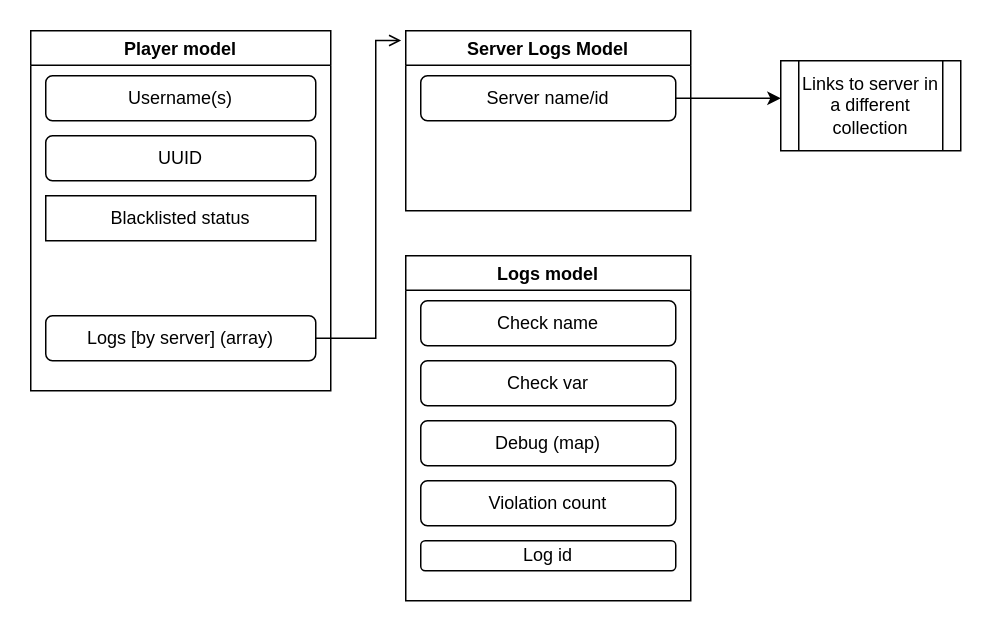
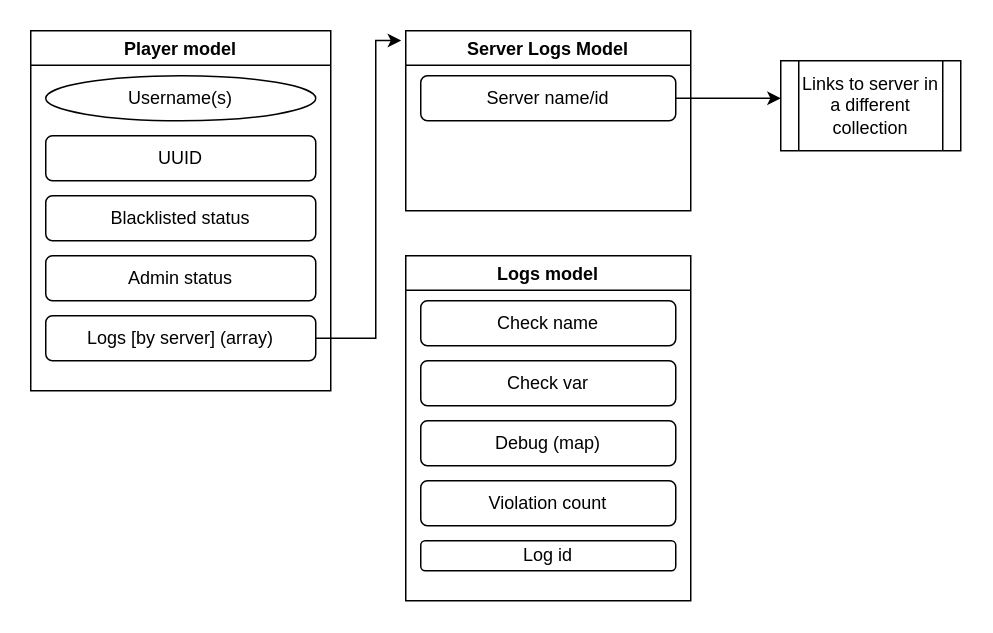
- <mxCell id="10" style="edgeStyle=orthogonalEdgeStyle;rounded=0;orthogonalLoop=1;jettySize=auto;html=1;exitX=1;exitY=0.5;exitDx=0;exitDy=0;entryX=-0.016;entryY=0.054;entryDx=0;entryDy=0;entryPerimeter=0;endArrow=open;" edge="1" parent="1" source="7" target="8"><mxGeometry relative="1" as="geometry"><Array as="points"><mxPoint x="250" y="225" /><mxPoint x="250" y="27" /></Array></mxGeometry></mxCell>
+ <mxCell id="10" style="edgeStyle=orthogonalEdgeStyle;rounded=0;orthogonalLoop=1;jettySize=auto;html=1;exitX=1;exitY=0.5;exitDx=0;exitDy=0;entryX=-0.016;entryY=0.054;entryDx=0;entryDy=0;entryPerimeter=0;" edge="1" parent="1" source="7" target="8"><mxGeometry relative="1" as="geometry"><Array as="points"><mxPoint x="250" y="225" /><mxPoint x="250" y="27" /></Array></mxGeometry></mxCell>
- <mxCell id="3" value="Username(s)" style="rounded=1;whiteSpace=wrap;html=1;" vertex="1" parent="2"><mxGeometry x="10" y="30" width="180" height="30" as="geometry" /></mxCell>
+ <mxCell id="3" value="Username(s)" style="ellipse;whiteSpace=wrap;html=1;" vertex="1" parent="2"><mxGeometry x="10" y="30" width="180" height="30" as="geometry" /></mxCell>
- <mxCell id="5" value="Blacklisted status" style="whiteSpace=wrap;html=1;rounded=0;" vertex="1" parent="2"><mxGeometry x="10" y="110" width="180" height="30" as="geometry" /></mxCell>
+ <mxCell id="5" value="Blacklisted status" style="rounded=1;whiteSpace=wrap;html=1;" vertex="1" parent="2"><mxGeometry x="10" y="110" width="180" height="30" as="geometry" /></mxCell>
+ <mxCell id="6" value="Admin status" style="rounded=1;whiteSpace=wrap;html=1;" vertex="1" parent="2"><mxGeometry x="10" y="150" width="180" height="30" as="geometry" /></mxCell>
